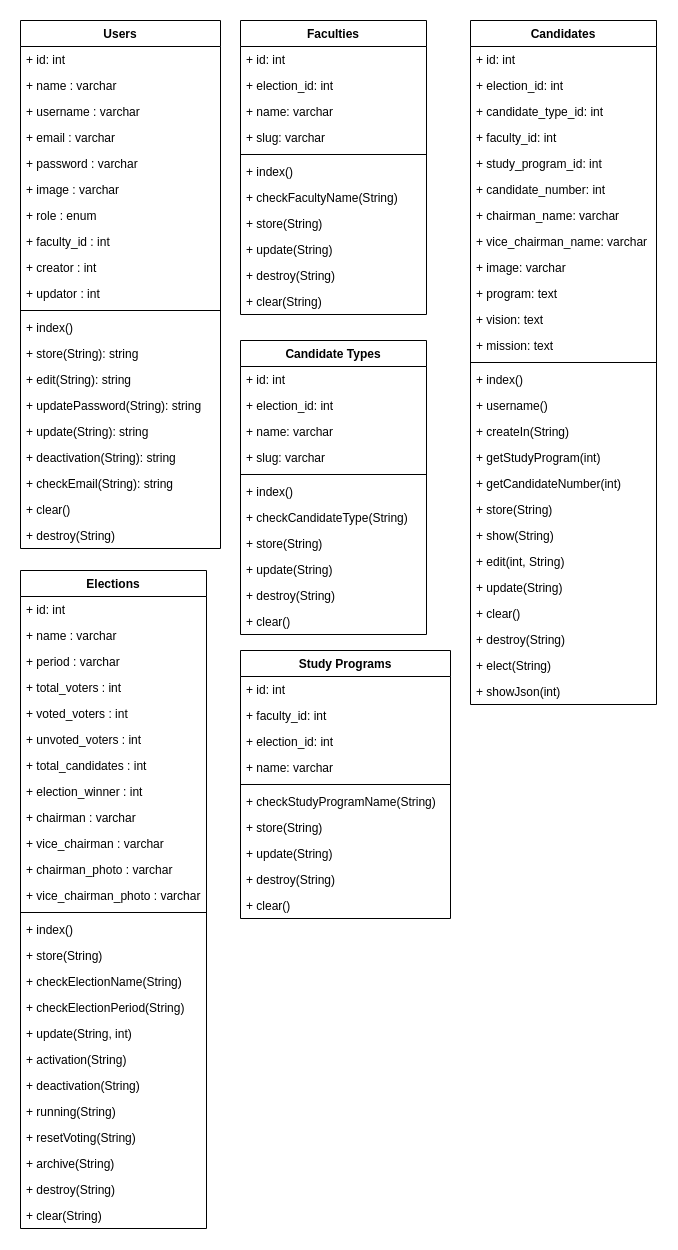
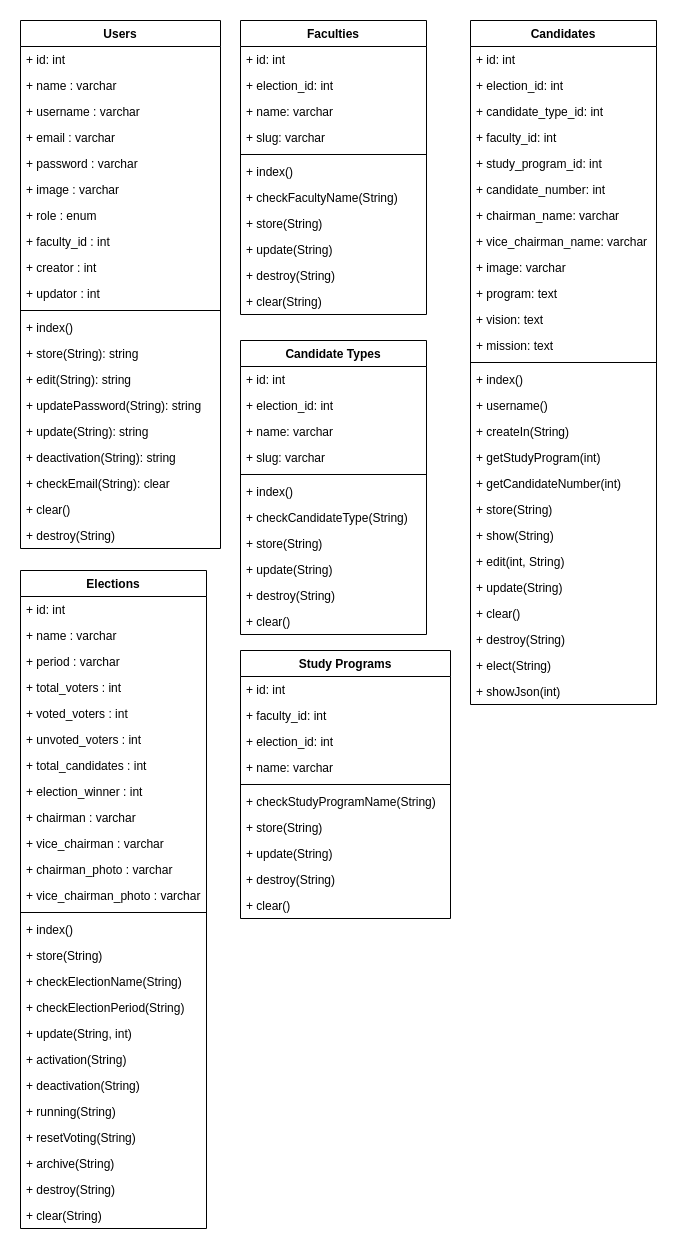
- <mxCell id="20" value="+ checkEmail(String): string" style="text;strokeColor=none;fillColor=none;align=left;verticalAlign=top;spacingLeft=4;spacingRight=4;overflow=hidden;rotatable=0;points=[[0,0.5],[1,0.5]];portConstraint=eastwest;" vertex="1" parent="2"><mxGeometry y="450" width="200" height="26" as="geometry" /></mxCell>
+ <mxCell id="20" value="+ checkEmail(String): clear" style="text;strokeColor=none;fillColor=none;align=left;verticalAlign=top;spacingLeft=4;spacingRight=4;overflow=hidden;rotatable=0;points=[[0,0.5],[1,0.5]];portConstraint=eastwest;" vertex="1" parent="2"><mxGeometry y="450" width="200" height="26" as="geometry" /></mxCell>
